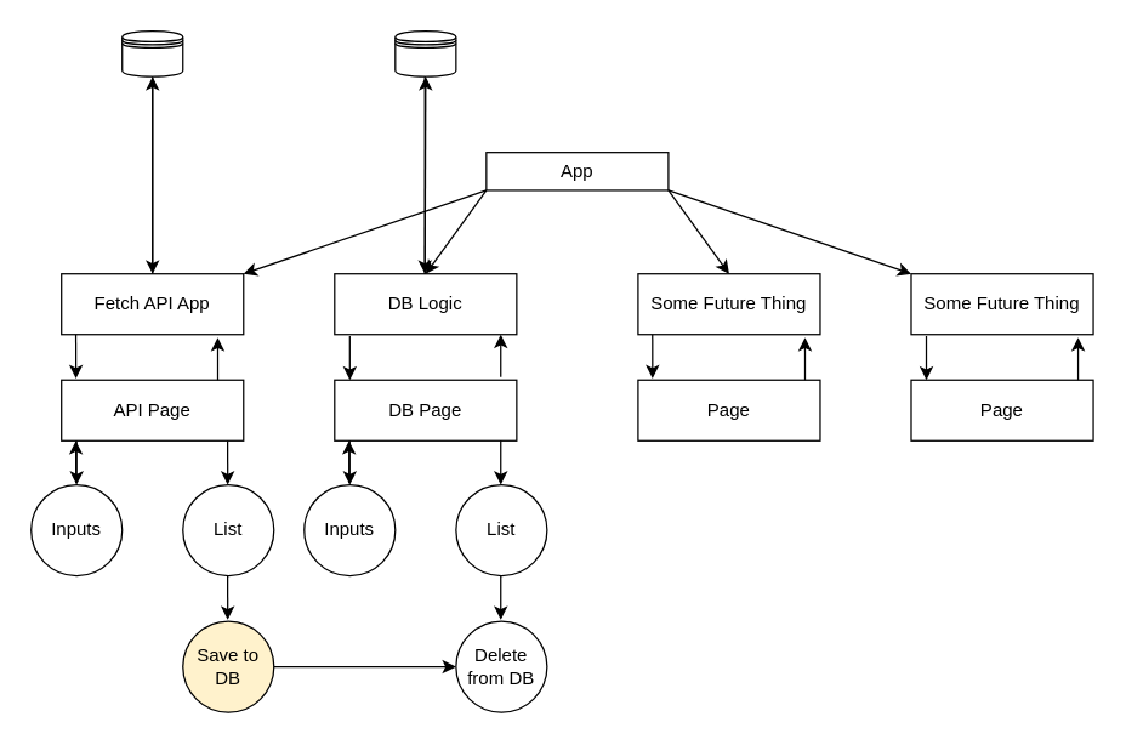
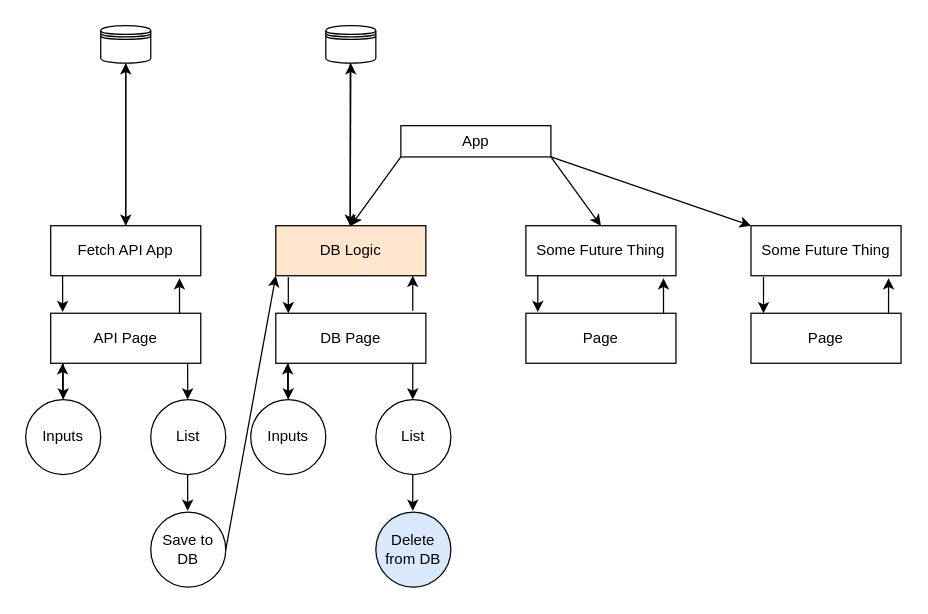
- <mxCell id="7" value="" style="endArrow=classic;html=1;exitX=0;exitY=1;exitDx=0;exitDy=0;entryX=1;entryY=0;entryDx=0;entryDy=0;" parent="1" source="2" target="3" edge="1"><mxGeometry width="50" height="50" relative="1" as="geometry"><mxPoint x="390" y="410" as="sourcePoint" /><mxPoint x="440" y="360" as="targetPoint" /></mxGeometry></mxCell>
- <mxCell id="4" value="DB Logic" style="rounded=0;whiteSpace=wrap;html=1;" parent="1" vertex="1"><mxGeometry x="220" y="180" width="120" height="40" as="geometry" /></mxCell>
+ <mxCell id="4" value="DB Logic" style="rounded=0;whiteSpace=wrap;html=1;fillColor=#ffe6cc;" parent="1" vertex="1"><mxGeometry x="220" y="180" width="120" height="40" as="geometry" /></mxCell>
- <mxCell id="13" value="Save to DB" style="ellipse;whiteSpace=wrap;html=1;aspect=fixed;fillColor=#fff2cc;" parent="1" vertex="1"><mxGeometry x="120" y="409" width="60" height="60" as="geometry" /></mxCell>
+ <mxCell id="13" value="Save to DB" style="ellipse;whiteSpace=wrap;html=1;aspect=fixed;" parent="1" vertex="1"><mxGeometry x="120" y="409" width="60" height="60" as="geometry" /></mxCell>
- <mxCell id="17" value="" style="endArrow=classic;html=1;exitX=1;exitY=0.5;exitDx=0;exitDy=0;" parent="1" source="13" target="25" edge="1"><mxGeometry width="50" height="50" relative="1" as="geometry"><mxPoint x="390" y="300" as="sourcePoint" /><mxPoint x="290" y="310" as="targetPoint" /></mxGeometry></mxCell>
+ <mxCell id="17" value="" style="endArrow=classic;html=1;entryX=0;entryY=1;entryDx=0;entryDy=0;exitX=1;exitY=0.5;exitDx=0;exitDy=0;" parent="1" source="13" target="4" edge="1"><mxGeometry width="50" height="50" relative="1" as="geometry"><mxPoint x="390" y="300" as="sourcePoint" /><mxPoint x="290" y="310" as="targetPoint" /></mxGeometry></mxCell>
- <mxCell id="25" value="Delete from DB" style="ellipse;whiteSpace=wrap;html=1;aspect=fixed;" parent="1" vertex="1"><mxGeometry x="300" y="409" width="60" height="60" as="geometry" /></mxCell>
+ <mxCell id="25" value="Delete from DB" style="ellipse;whiteSpace=wrap;html=1;aspect=fixed;fillColor=#dae8fc;" parent="1" vertex="1"><mxGeometry x="300" y="409" width="60" height="60" as="geometry" /></mxCell>
